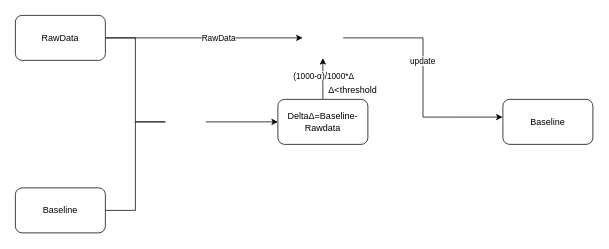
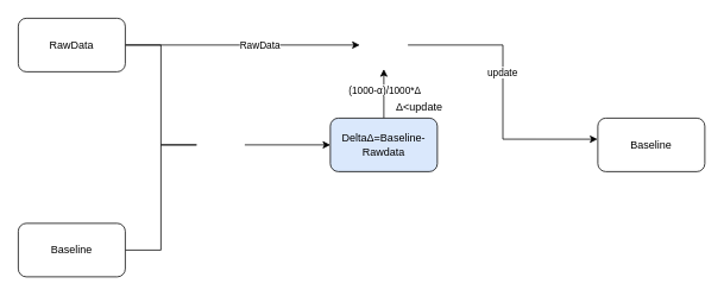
- <mxCell id="17" value="Δ&amp;lt;threshold" style="text;html=1;strokeColor=none;fillColor=none;align=center;verticalAlign=middle;whiteSpace=wrap;rounded=0;fontColor=#000000;" parent="1" vertex="1"><mxGeometry x="440" y="105" width="60" height="30" as="geometry" /></mxCell>
+ <mxCell id="17" value="Δ&amp;lt;update" style="text;html=1;strokeColor=none;fillColor=none;align=center;verticalAlign=middle;whiteSpace=wrap;rounded=0;fontColor=#000000;" parent="1" vertex="1"><mxGeometry x="440" y="105" width="60" height="30" as="geometry" /></mxCell>
- <mxCell id="10" value="DeltaΔ=Baseline-Rawdata" style="rounded=1;whiteSpace=wrap;html=1;resizeWidth=1;resizeHeight=1;" parent="1" vertex="1"><mxGeometry x="370" y="132" width="120" height="60" as="geometry" /></mxCell>
+ <mxCell id="10" value="DeltaΔ=Baseline-Rawdata" style="rounded=1;whiteSpace=wrap;html=1;resizeWidth=1;resizeHeight=1;fillColor=#dae8fc;" parent="1" vertex="1"><mxGeometry x="370" y="132" width="120" height="60" as="geometry" /></mxCell>
